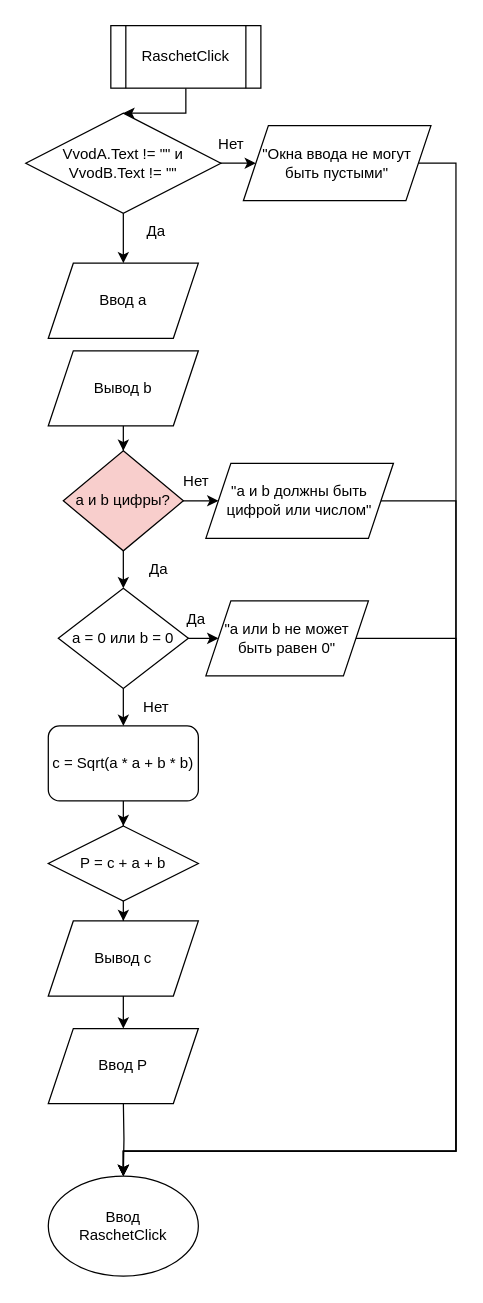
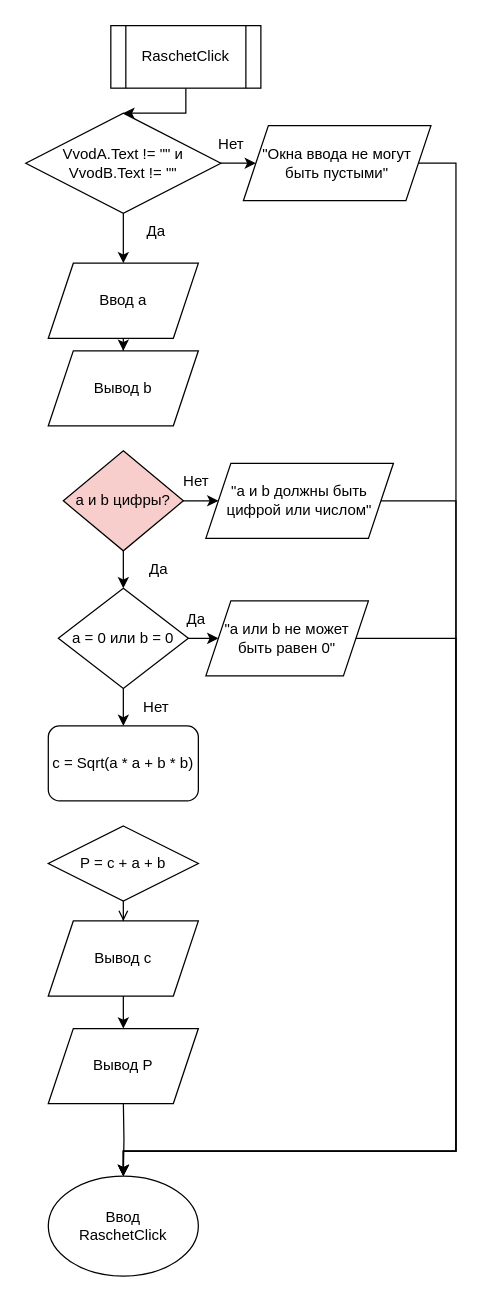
+ <mxCell id="8" value="" style="edgeStyle=orthogonalEdgeStyle;rounded=0;orthogonalLoop=1;jettySize=auto;html=1;labelBackgroundColor=none;fontColor=default;" parent="1" source="9" target="11" edge="1"><mxGeometry relative="1" as="geometry" /></mxCell>
- <mxCell id="10" value="" style="edgeStyle=orthogonalEdgeStyle;rounded=0;orthogonalLoop=1;jettySize=auto;html=1;labelBackgroundColor=none;fontColor=default;" parent="1" source="11" target="14" edge="1"><mxGeometry relative="1" as="geometry" /></mxCell>
- <mxCell id="21" value="" style="edgeStyle=orthogonalEdgeStyle;rounded=0;orthogonalLoop=1;jettySize=auto;html=1;labelBackgroundColor=none;fontColor=default;" parent="1" source="22" target="24" edge="1"><mxGeometry relative="1" as="geometry" /></mxCell>
- <mxCell id="23" value="" style="edgeStyle=orthogonalEdgeStyle;rounded=0;orthogonalLoop=1;jettySize=auto;html=1;" parent="1" source="24" target="36" edge="1"><mxGeometry relative="1" as="geometry" /></mxCell>
+ <mxCell id="23" value="" style="edgeStyle=orthogonalEdgeStyle;rounded=0;orthogonalLoop=1;jettySize=auto;html=1;endArrow=open;" parent="1" source="24" target="36" edge="1"><mxGeometry relative="1" as="geometry" /></mxCell>
- <mxCell id="37" value="Ввод P" style="shape=parallelogram;perimeter=parallelogramPerimeter;whiteSpace=wrap;html=1;fixedSize=1;labelBackgroundColor=none;" parent="1" vertex="1"><mxGeometry x="38" y="822" width="120" height="60" as="geometry" /></mxCell>
+ <mxCell id="37" value="Вывод P" style="shape=parallelogram;perimeter=parallelogramPerimeter;whiteSpace=wrap;html=1;fixedSize=1;labelBackgroundColor=none;" parent="1" vertex="1"><mxGeometry x="38" y="822" width="120" height="60" as="geometry" /></mxCell>
